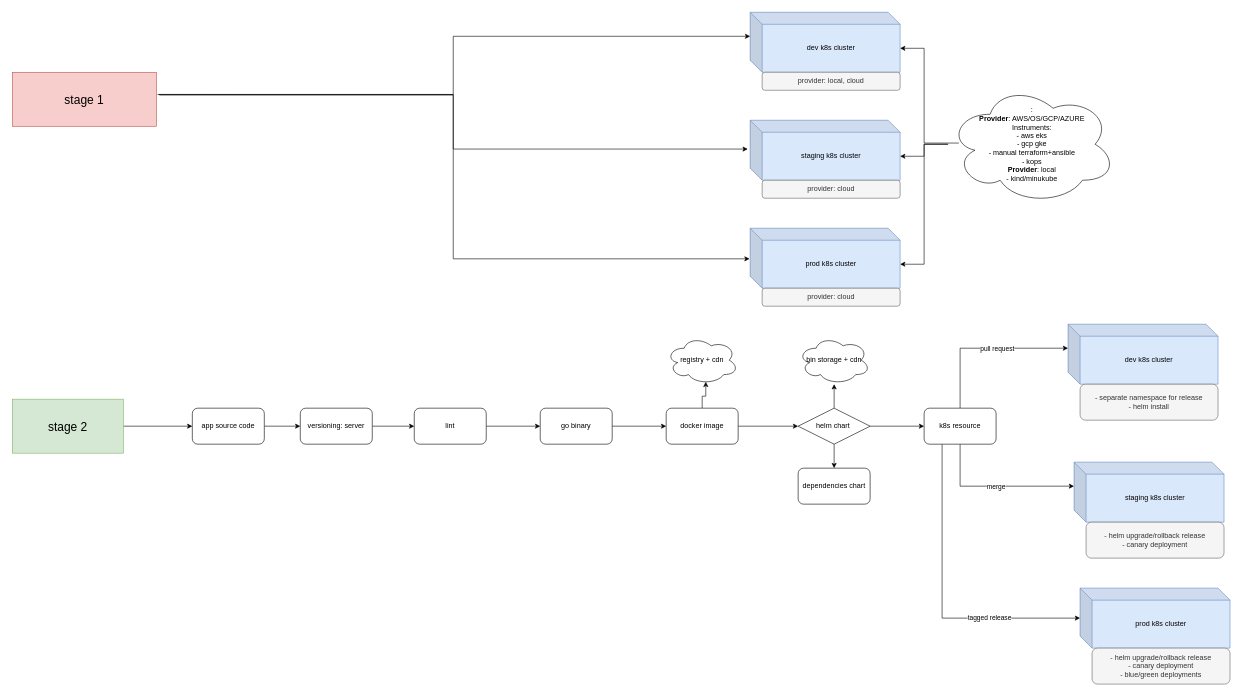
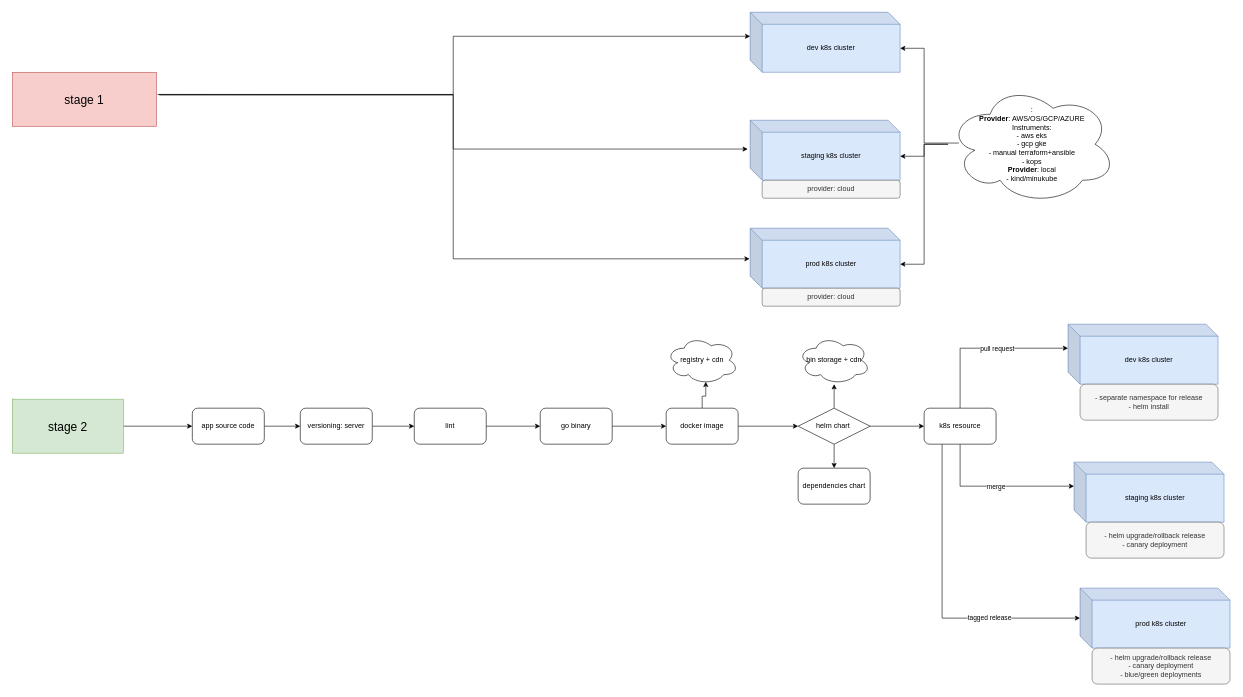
- <mxCell id="40" value="provider: local, cloud" style="rounded=1;whiteSpace=wrap;html=1;fillColor=#f5f5f5;strokeColor=#666666;fontColor=#333333;" vertex="1" parent="1"><mxGeometry x="1270" y="120" width="230" height="30" as="geometry" /></mxCell>
